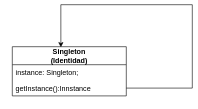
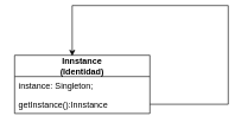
- <mxCell id="2" value="Singleton&#10;(Identidad)" style="swimlane;fontStyle=1;childLayout=stackLayout;horizontal=1;startSize=30;fillColor=none;horizontalStack=0;resizeParent=1;resizeParentMax=0;resizeLast=0;collapsible=1;marginBottom=0;" vertex="1" parent="1"><mxGeometry x="20" y="20" width="190" height="82" as="geometry" /></mxCell>
+ <mxCell id="2" value="Innstance&#10;(Identidad)" style="swimlane;fontStyle=1;childLayout=stackLayout;horizontal=1;startSize=30;fillColor=none;horizontalStack=0;resizeParent=1;resizeParentMax=0;resizeLast=0;collapsible=1;marginBottom=0;" vertex="1" parent="1"><mxGeometry x="20" y="20" width="190" height="82" as="geometry" /></mxCell>
